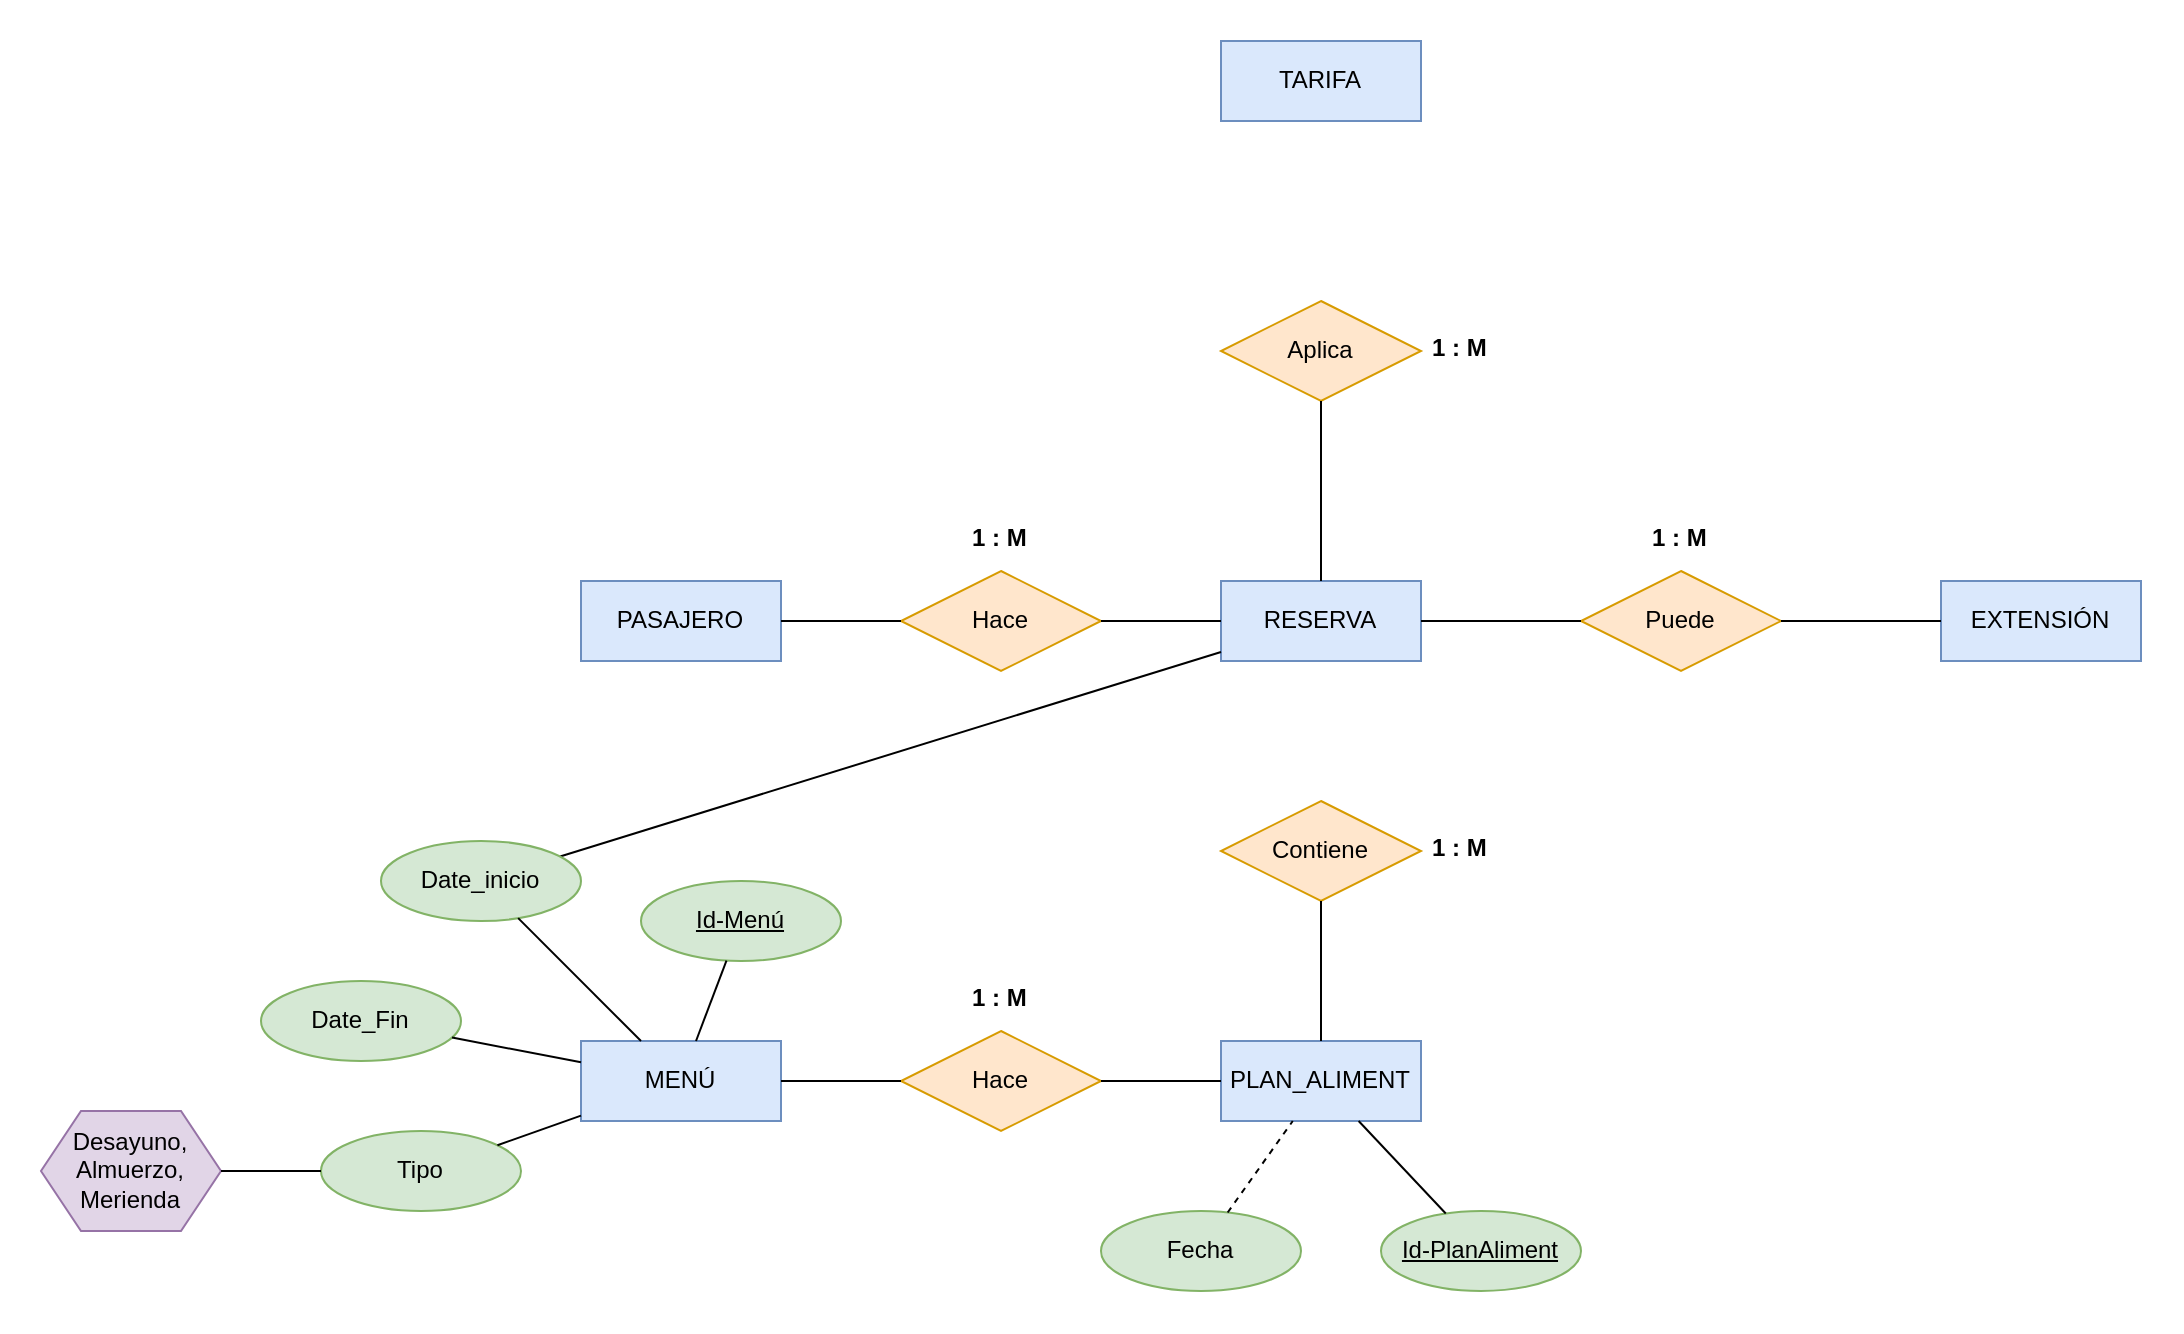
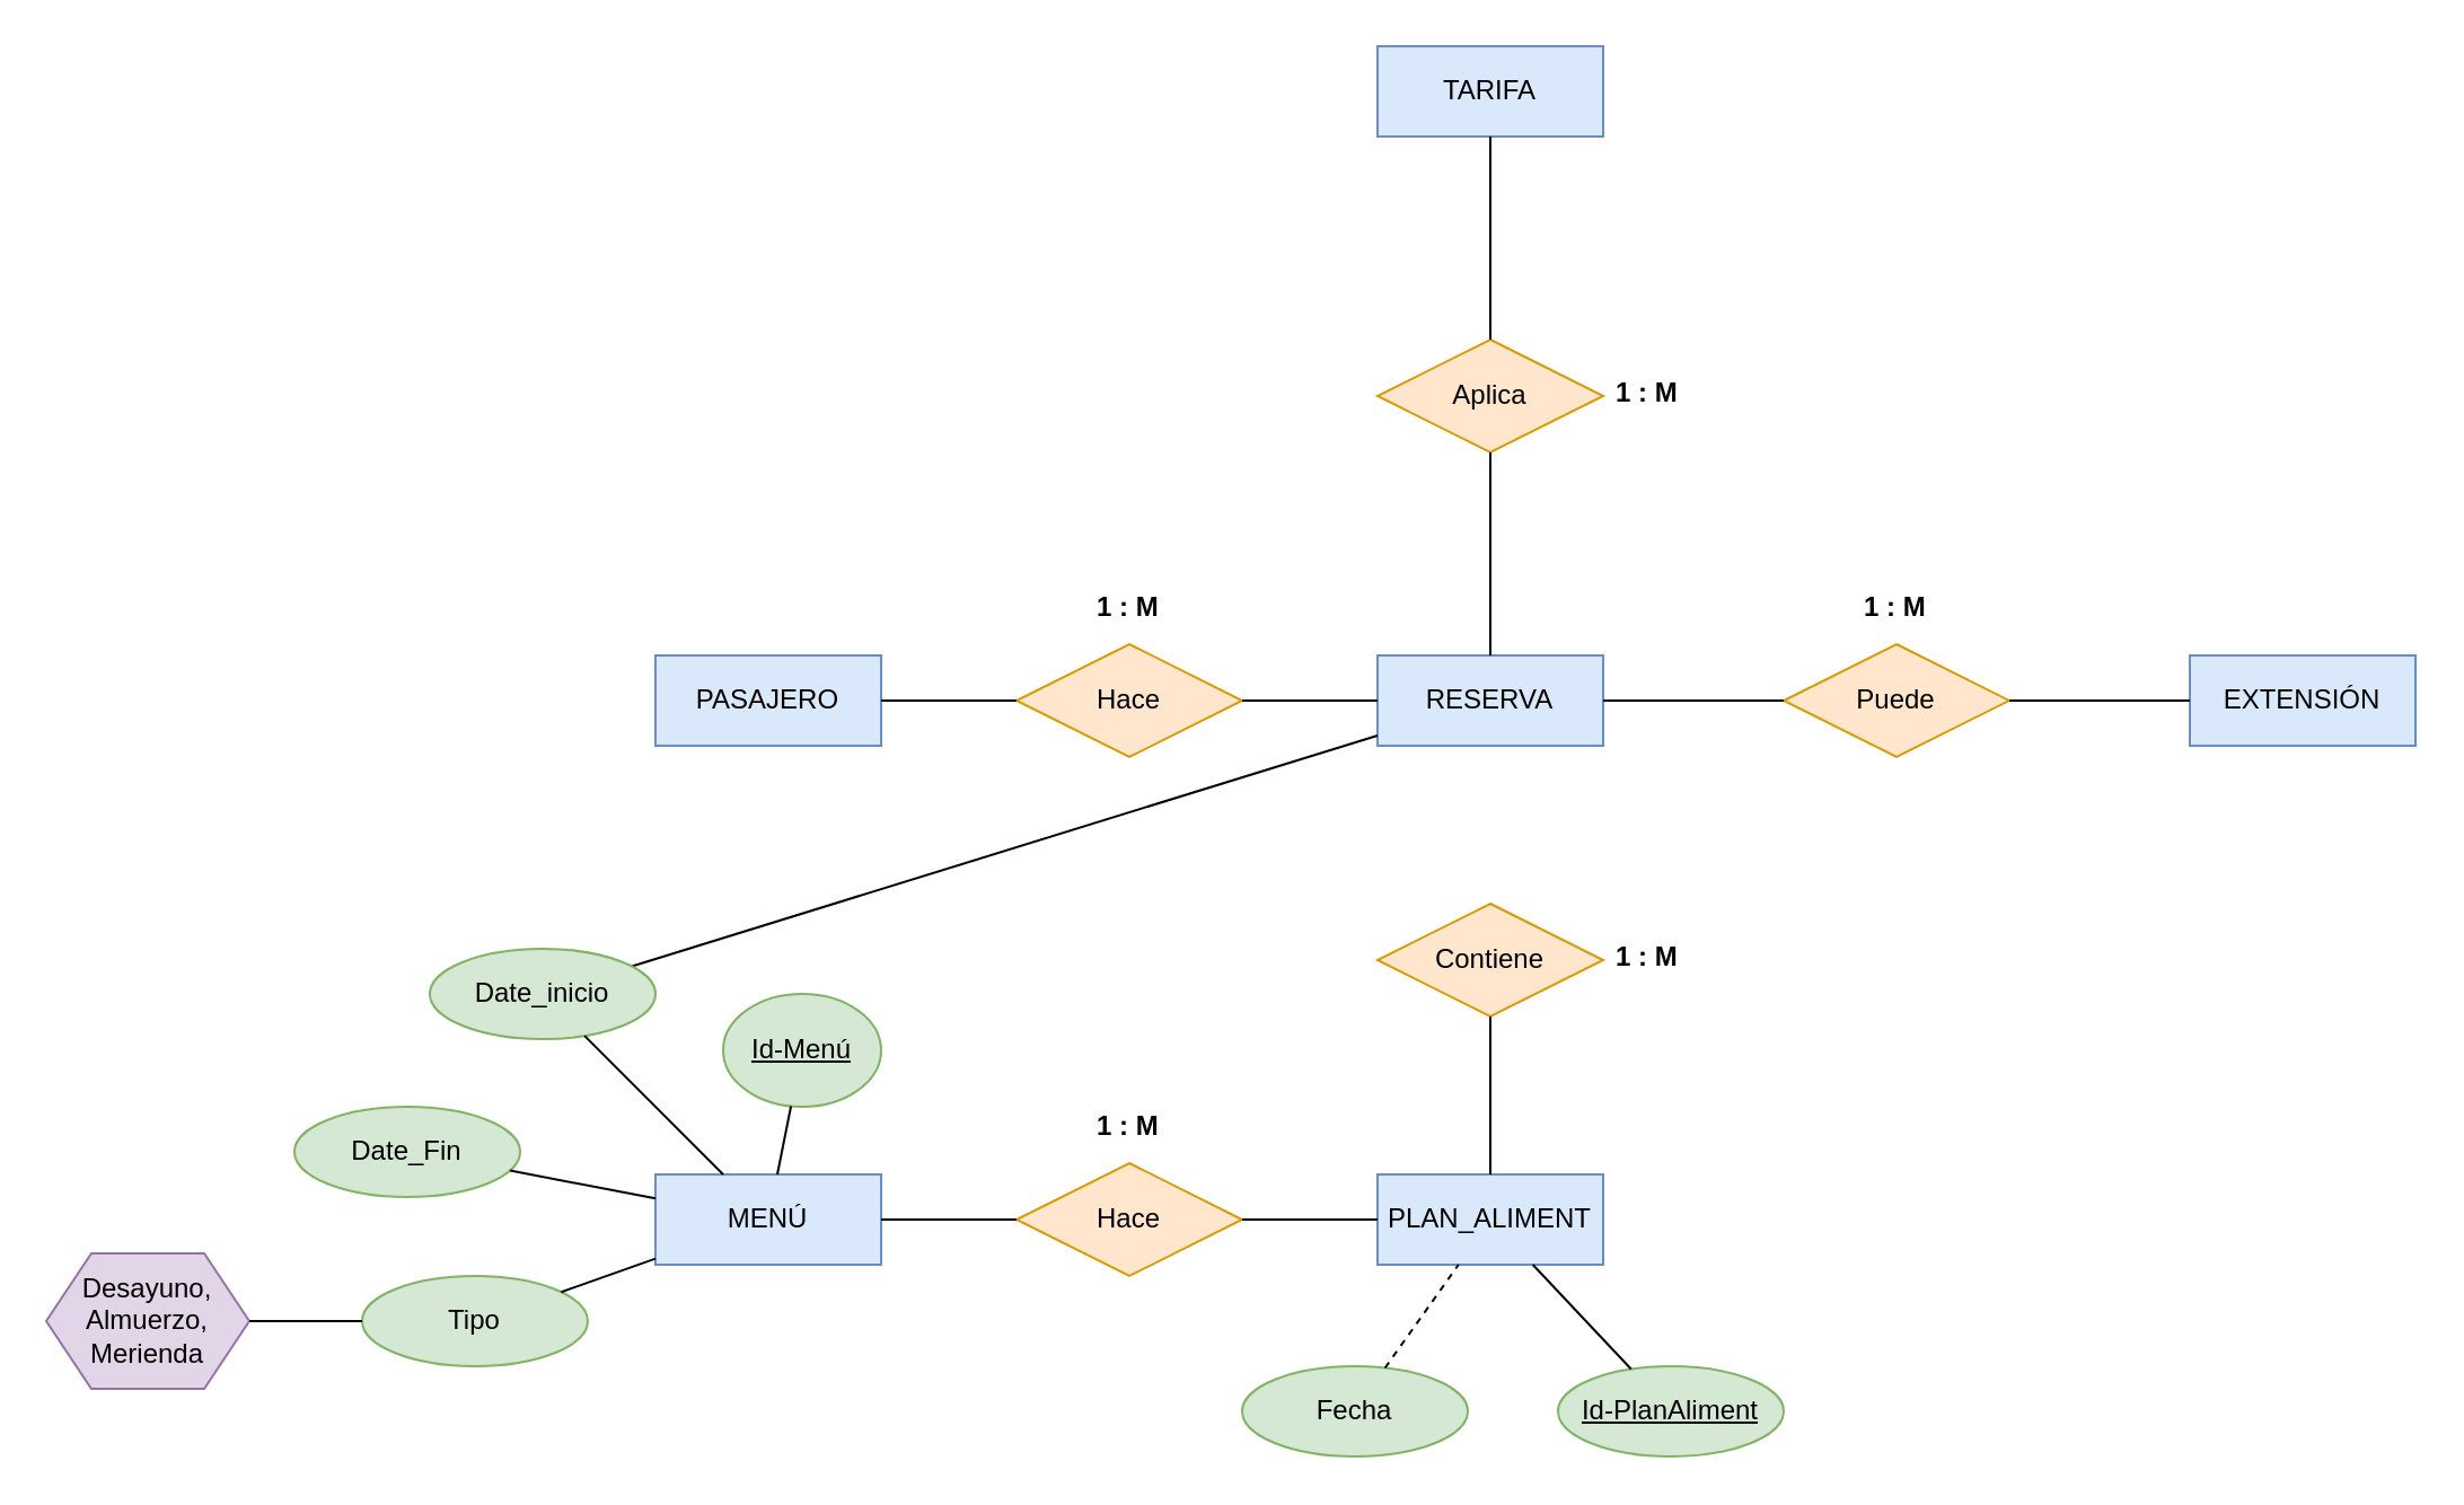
+ <mxCell id="15" value="" style="endArrow=none;html=1;rounded=0;" edge="1" parent="1" source="14" target="13"><mxGeometry relative="1" as="geometry"><mxPoint x="610" y="130" as="sourcePoint" /><mxPoint x="770" y="130" as="targetPoint" /></mxGeometry></mxCell>
- <mxCell id="30" value="Id-Menú" style="ellipse;whiteSpace=wrap;html=1;align=center;fontStyle=4;fillColor=#d5e8d4;strokeColor=#82b366;" vertex="1" parent="1"><mxGeometry x="320" y="440" width="100" height="40" as="geometry" /></mxCell>
+ <mxCell id="30" value="Id-Menú" style="ellipse;whiteSpace=wrap;html=1;align=center;fontStyle=4;fillColor=#d5e8d4;strokeColor=#82b366;" vertex="1" parent="1"><mxGeometry x="320" y="440" width="70" height="50" as="geometry" /></mxCell>
